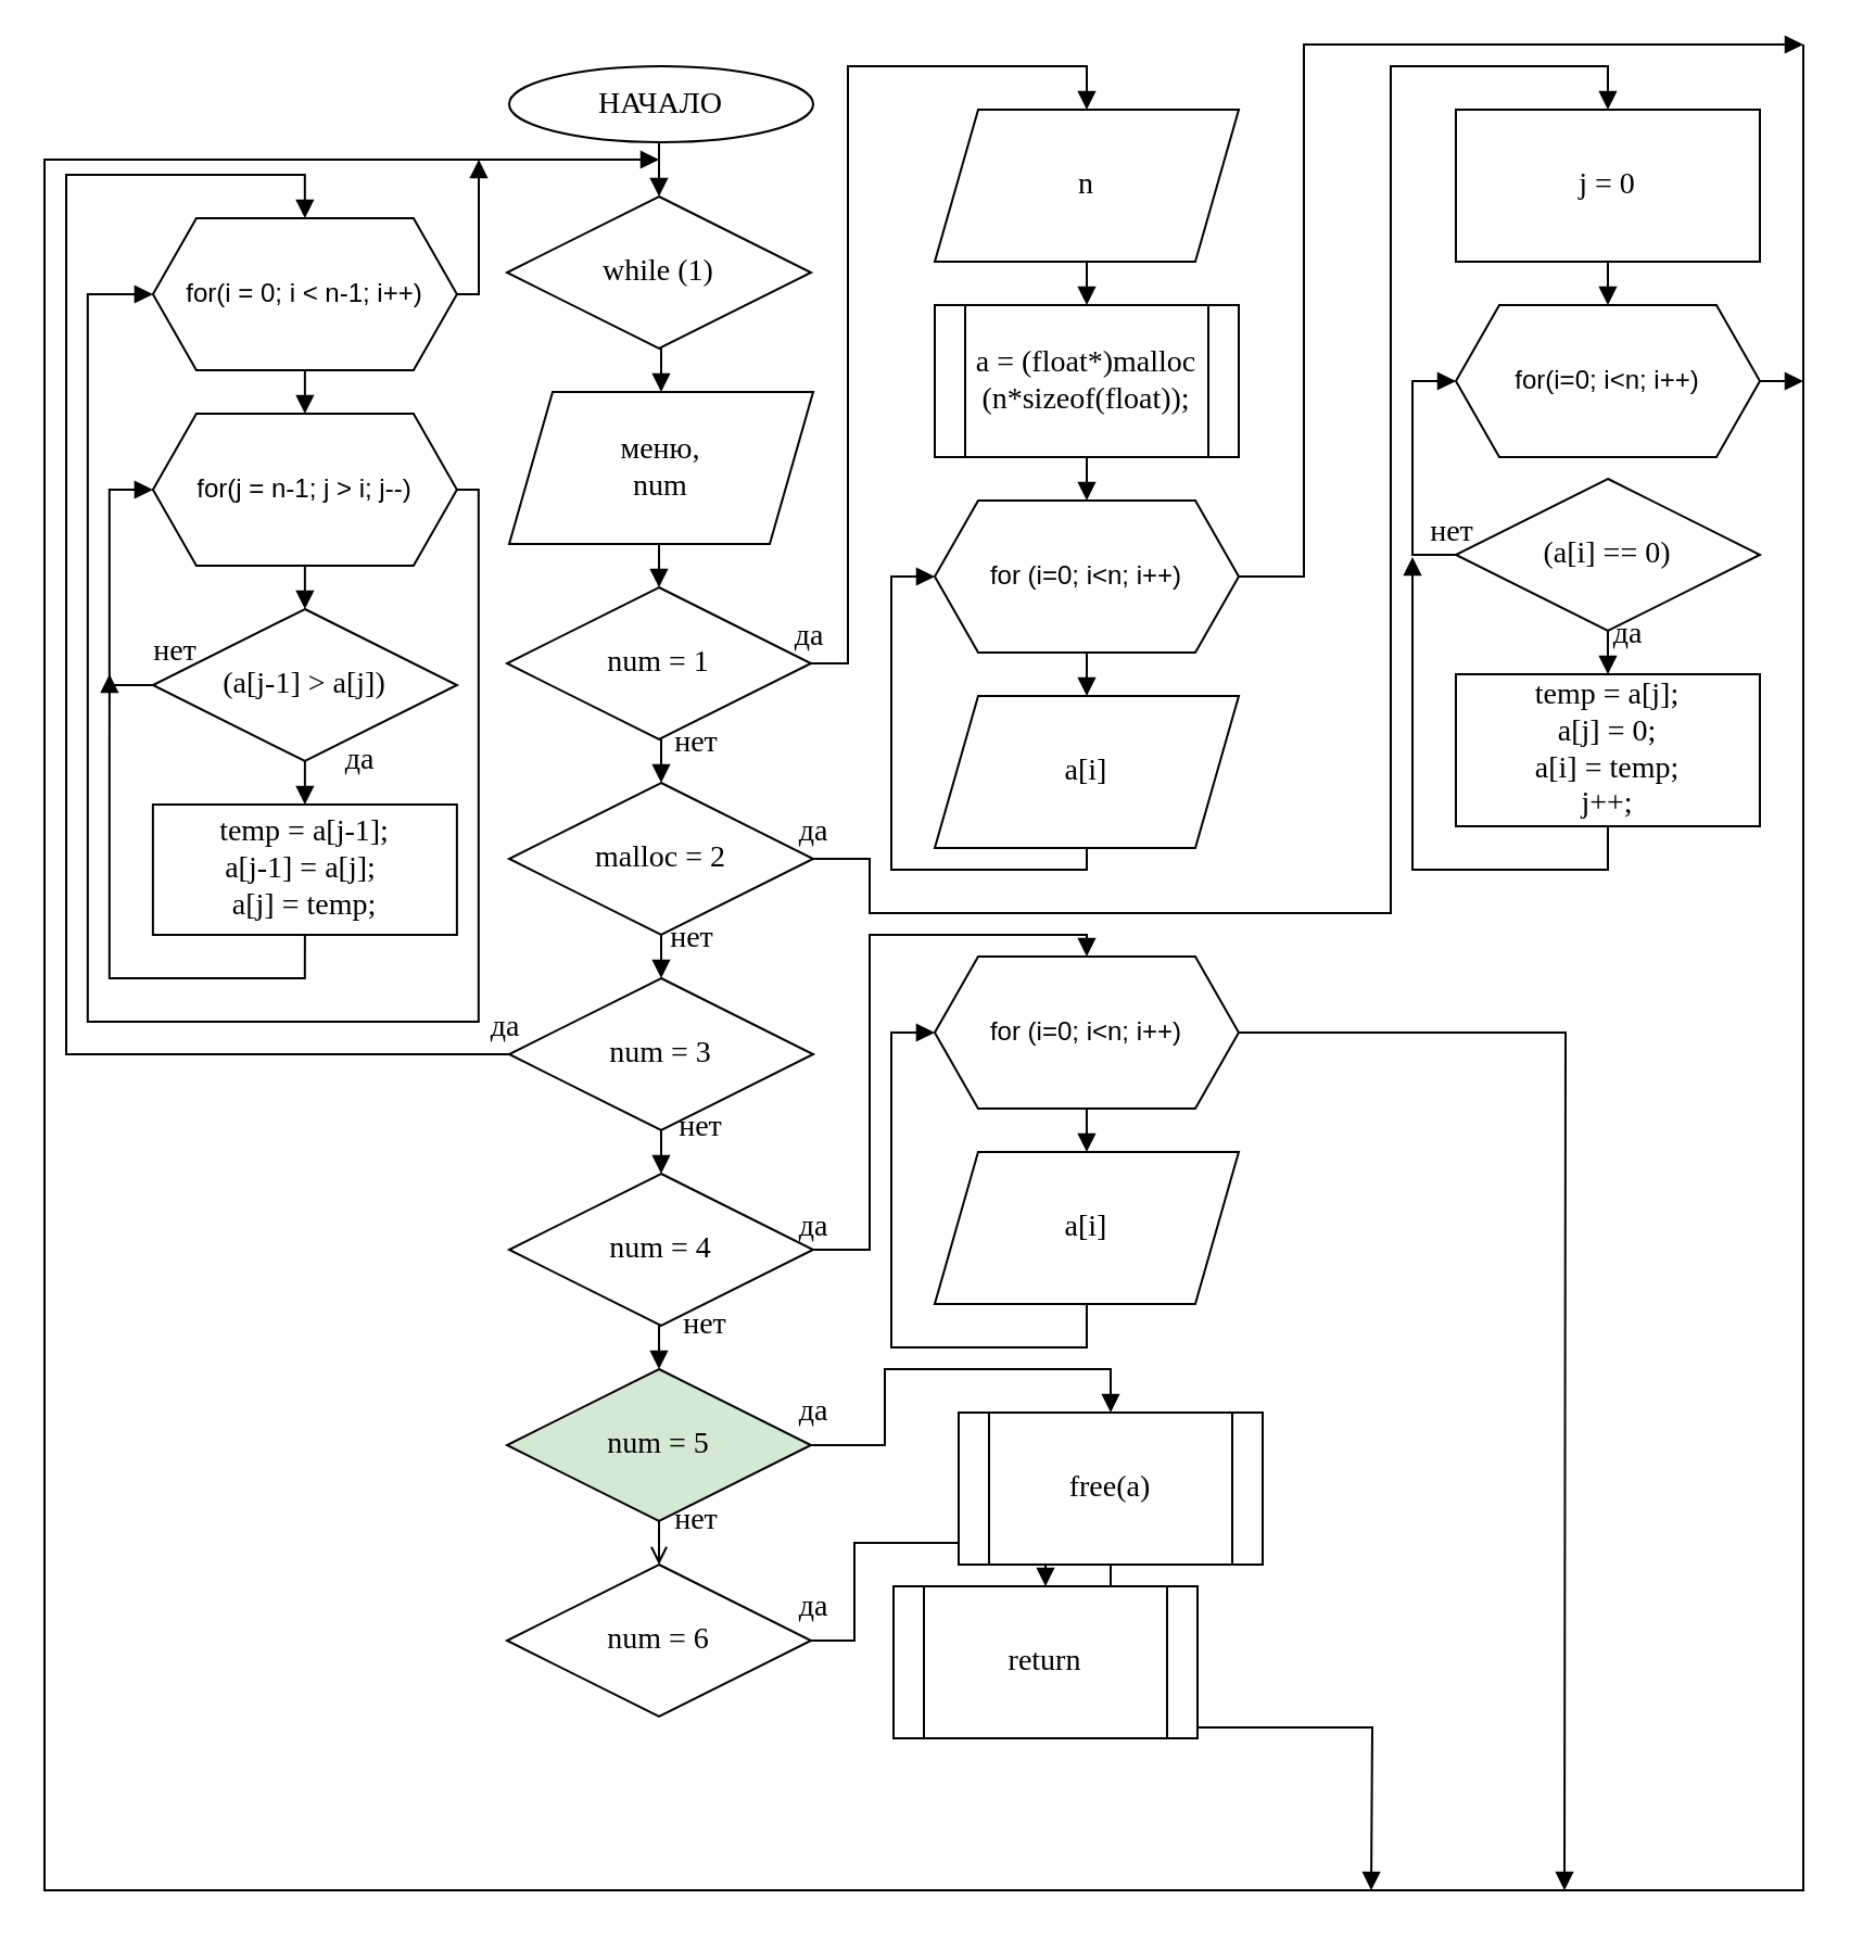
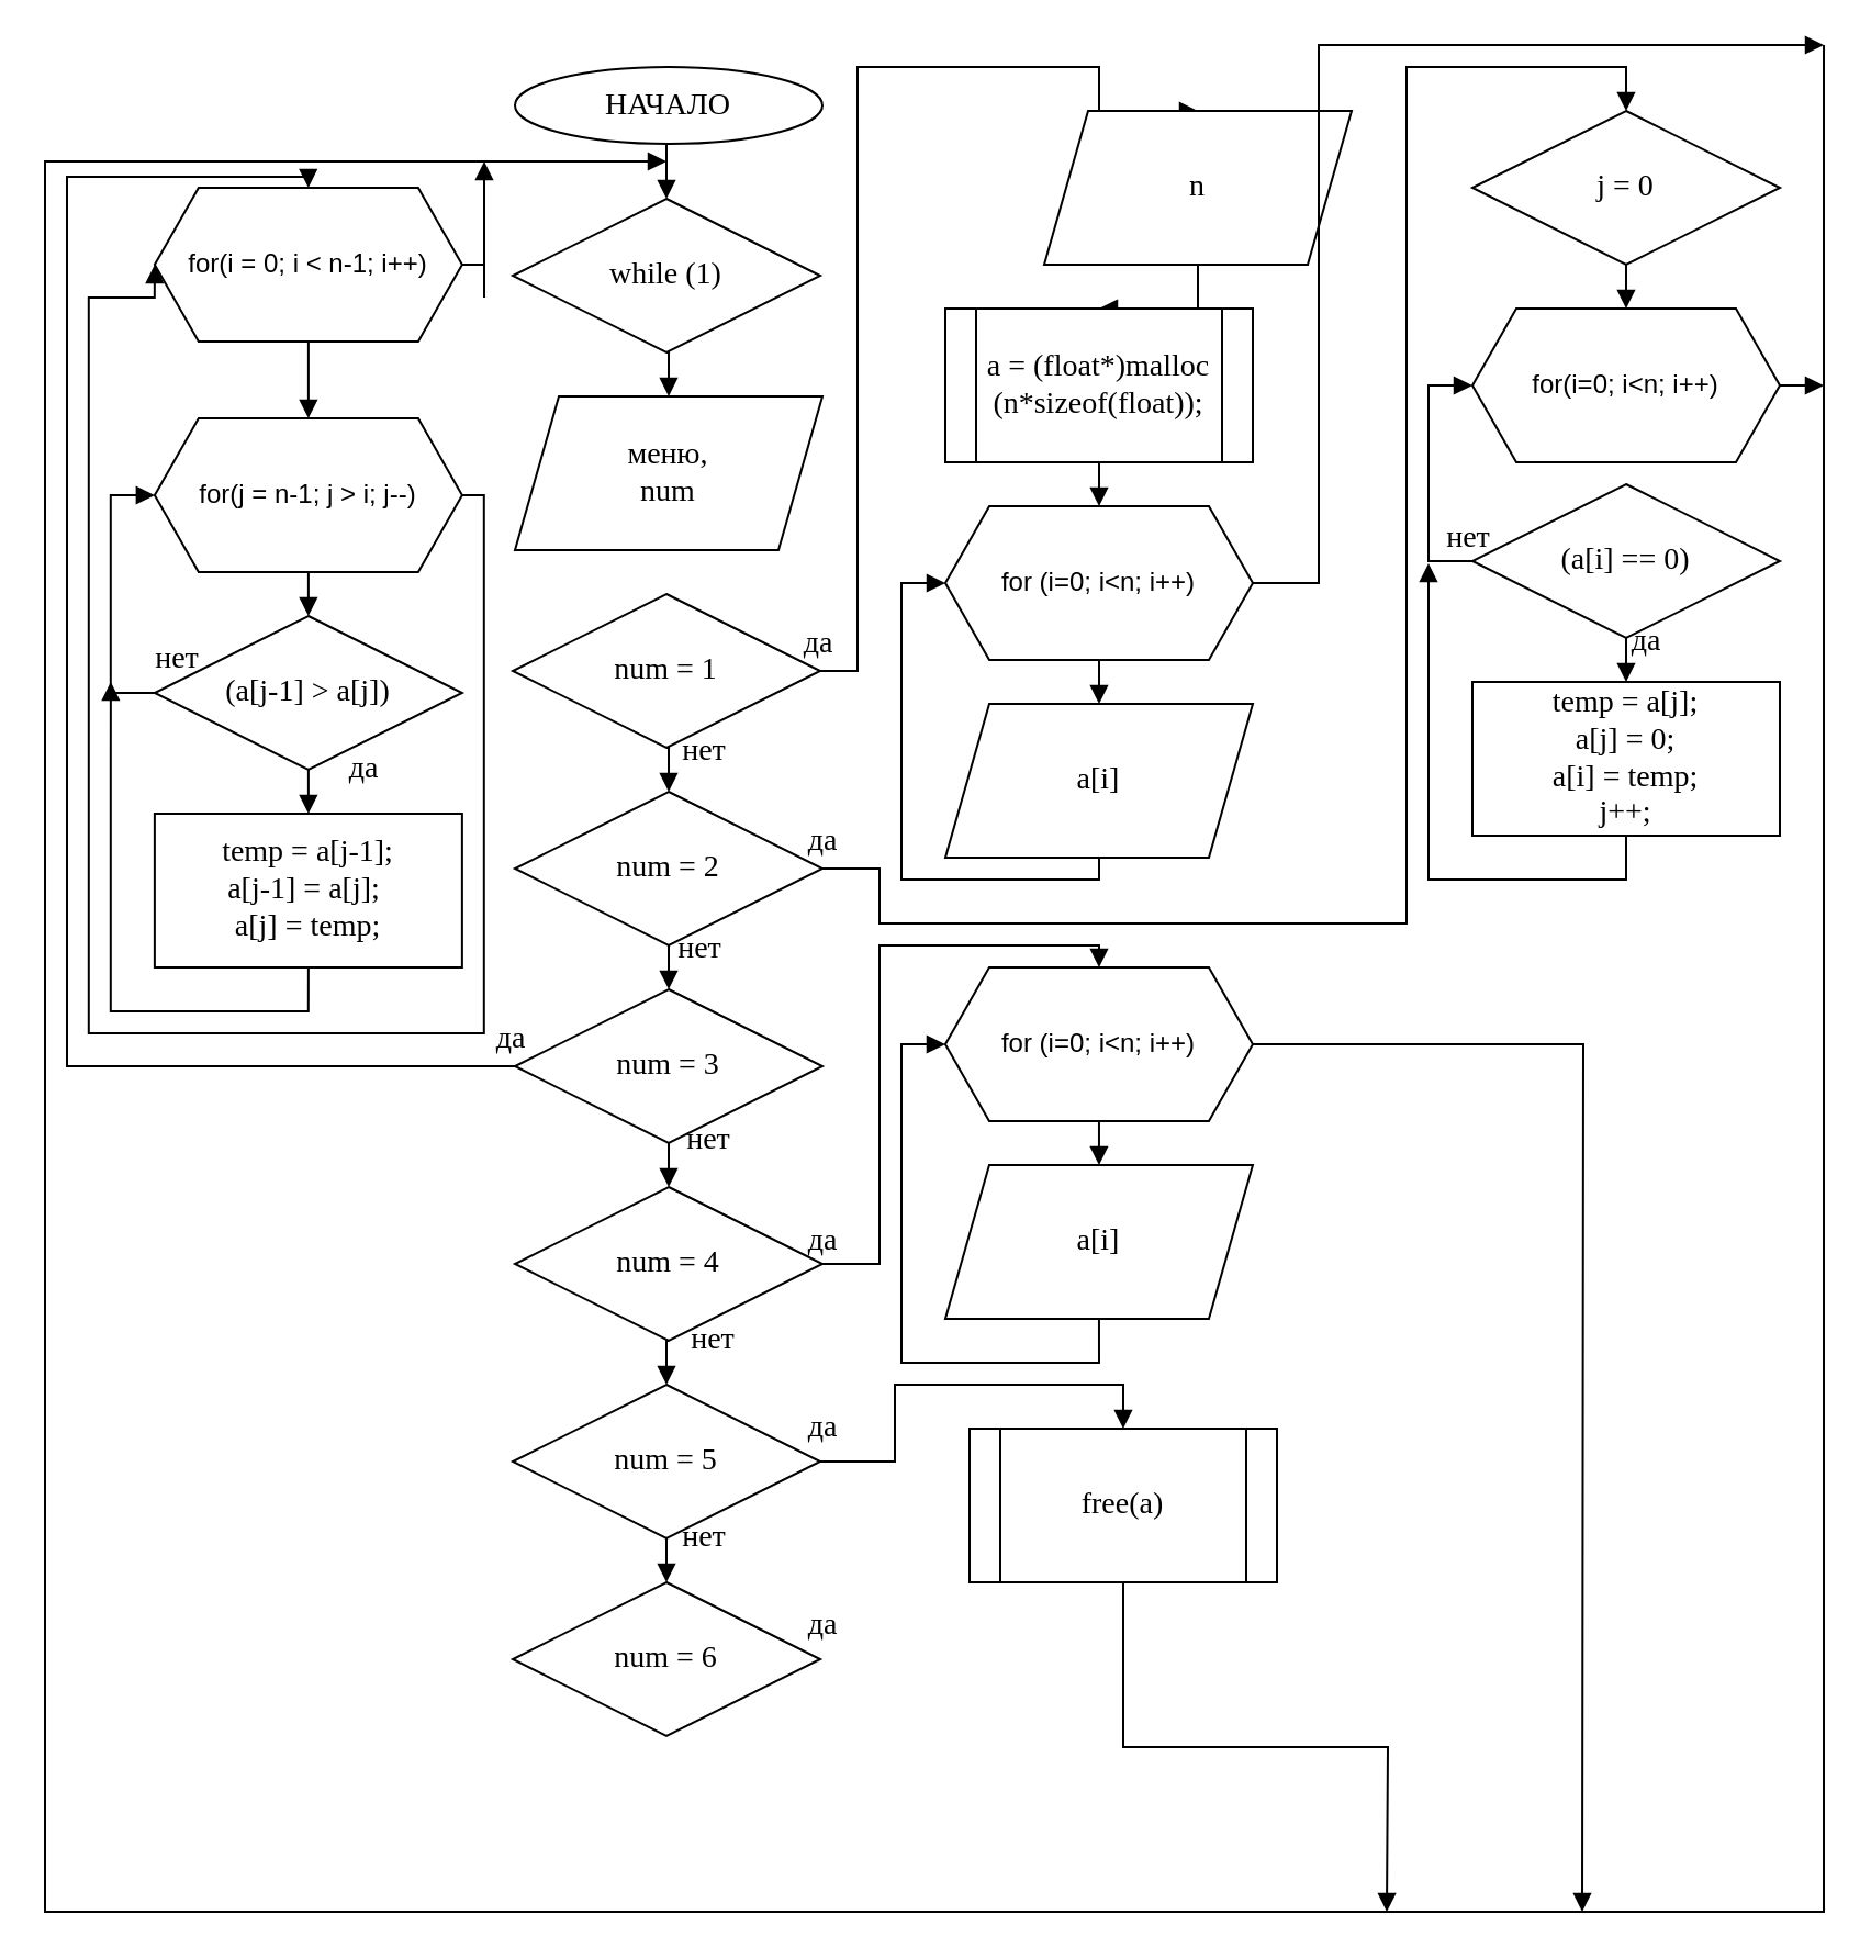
- <mxCell id="28" value="n" style="shape=parallelogram;perimeter=parallelogramPerimeter;whiteSpace=wrap;html=1;fixedSize=1;strokeWidth=1;fontFamily=Times New Roman;fontSize=14;" parent="1" vertex="1"><mxGeometry x="430" y="50" width="140" height="70" as="geometry" /></mxCell>
+ <mxCell id="28" value="n" style="shape=parallelogram;perimeter=parallelogramPerimeter;whiteSpace=wrap;html=1;fixedSize=1;strokeWidth=1;fontFamily=Times New Roman;fontSize=14;" parent="1" vertex="1"><mxGeometry x="475" y="50" width="140" height="70" as="geometry" /></mxCell>
- <mxCell id="35" value="j = 0" style="rounded=0;whiteSpace=wrap;html=1;strokeWidth=1;fontFamily=Times New Roman;fontSize=14;" parent="1" vertex="1"><mxGeometry x="670" y="50" width="140" height="70" as="geometry" /></mxCell>
+ <mxCell id="35" value="j = 0" style="rhombus;whiteSpace=wrap;html=1;strokeWidth=1;fontFamily=Times New Roman;fontSize=14;" parent="1" vertex="1"><mxGeometry x="670" y="50" width="140" height="70" as="geometry" /></mxCell>
- <mxCell id="47" value="for(i = 0; i &amp;lt; n-1; i++)" style="shape=hexagon;perimeter=hexagonPerimeter2;whiteSpace=wrap;html=1;fixedSize=1;" parent="1" vertex="1"><mxGeometry x="69.94" y="100" width="140" height="70" as="geometry" /></mxCell>
+ <mxCell id="47" value="for(i = 0; i &amp;lt; n-1; i++)" style="shape=hexagon;perimeter=hexagonPerimeter2;whiteSpace=wrap;html=1;fixedSize=1;" parent="1" vertex="1"><mxGeometry x="69.94" y="85" width="140" height="70" as="geometry" /></mxCell>
- <mxCell id="6" style="edgeStyle=orthogonalEdgeStyle;rounded=0;orthogonalLoop=1;jettySize=auto;html=1;exitX=0.5;exitY=1;exitDx=0;exitDy=0;entryX=0.5;entryY=0;entryDx=0;entryDy=0;endArrow=block;endFill=1;" parent="1" source="7" target="10" edge="1"><mxGeometry relative="1" as="geometry" /></mxCell>
- <mxCell id="13" value="&lt;span&gt;malloc = 2&lt;/span&gt;" style="rhombus;whiteSpace=wrap;html=1;strokeWidth=1;fontFamily=Times New Roman;fontSize=14;" parent="1" vertex="1"><mxGeometry x="234" y="360" width="140" height="70" as="geometry" /></mxCell>
+ <mxCell id="13" value="&lt;span&gt;num = 2&lt;/span&gt;" style="rhombus;whiteSpace=wrap;html=1;strokeWidth=1;fontFamily=Times New Roman;fontSize=14;" parent="1" vertex="1"><mxGeometry x="234" y="360" width="140" height="70" as="geometry" /></mxCell>
- <mxCell id="55" value="&lt;div&gt;&lt;span&gt;&#09;&#09;&#09;&#09;&#09;&#09;&#09;&lt;/span&gt;temp = a[j-1];&lt;/div&gt;&lt;div&gt;&lt;span&gt;&#09;&#09;&#09;&#09;&#09;&#09;&#09;&lt;/span&gt;a[j-1] = a[j];&amp;nbsp;&lt;/div&gt;&lt;div&gt;&lt;span&gt;&#09;&#09;&#09;&#09;&#09;&#09;&#09;&lt;/span&gt;a[j] = temp;&lt;/div&gt;" style="rounded=0;whiteSpace=wrap;html=1;strokeWidth=1;fontFamily=Times New Roman;fontSize=14;" parent="1" vertex="1"><mxGeometry x="69.94" y="370" width="140" height="60" as="geometry" /></mxCell>
+ <mxCell id="55" value="&lt;div&gt;&lt;span&gt;&#09;&#09;&#09;&#09;&#09;&#09;&#09;&lt;/span&gt;temp = a[j-1];&lt;/div&gt;&lt;div&gt;&lt;span&gt;&#09;&#09;&#09;&#09;&#09;&#09;&#09;&lt;/span&gt;a[j-1] = a[j];&amp;nbsp;&lt;/div&gt;&lt;div&gt;&lt;span&gt;&#09;&#09;&#09;&#09;&#09;&#09;&#09;&lt;/span&gt;a[j] = temp;&lt;/div&gt;" style="rounded=0;whiteSpace=wrap;html=1;strokeWidth=1;fontFamily=Times New Roman;fontSize=14;" parent="1" vertex="1"><mxGeometry x="69.94" y="370" width="140" height="70" as="geometry" /></mxCell>
- <mxCell id="22" value="&lt;span&gt;num = 5&lt;/span&gt;" style="rhombus;whiteSpace=wrap;html=1;strokeWidth=1;fontFamily=Times New Roman;fontSize=14;fillColor=#d5e8d4;" parent="1" vertex="1"><mxGeometry x="233" y="630" width="140" height="70" as="geometry" /></mxCell>
+ <mxCell id="22" value="&lt;span&gt;num = 5&lt;/span&gt;" style="rhombus;whiteSpace=wrap;html=1;strokeWidth=1;fontFamily=Times New Roman;fontSize=14;" parent="1" vertex="1"><mxGeometry x="233" y="630" width="140" height="70" as="geometry" /></mxCell>
- <mxCell id="20" style="edgeStyle=orthogonalEdgeStyle;rounded=0;orthogonalLoop=1;jettySize=auto;html=1;exitX=0.5;exitY=1;exitDx=0;exitDy=0;entryX=0.5;entryY=0;entryDx=0;entryDy=0;endArrow=open;endFill=1;" parent="1" source="22" target="24" edge="1"><mxGeometry relative="1" as="geometry" /></mxCell>
+ <mxCell id="20" style="edgeStyle=orthogonalEdgeStyle;rounded=0;orthogonalLoop=1;jettySize=auto;html=1;exitX=0.5;exitY=1;exitDx=0;exitDy=0;entryX=0.5;entryY=0;entryDx=0;entryDy=0;endArrow=block;endFill=1;" parent="1" source="22" target="24" edge="1"><mxGeometry relative="1" as="geometry" /></mxCell>
- <mxCell id="23" style="edgeStyle=orthogonalEdgeStyle;rounded=0;orthogonalLoop=1;jettySize=auto;html=1;exitX=1;exitY=0.5;exitDx=0;exitDy=0;entryX=0.5;entryY=0;entryDx=0;entryDy=0;endArrow=block;endFill=1;" parent="1" source="24" target="77" edge="1"><mxGeometry relative="1" as="geometry" /></mxCell>
- <mxCell id="77" value="return" style="shape=process;whiteSpace=wrap;html=1;backgroundOutline=1;strokeWidth=1;fontFamily=Times New Roman;fontSize=14;" parent="1" vertex="1"><mxGeometry x="411" y="730" width="140" height="70" as="geometry" /></mxCell>
